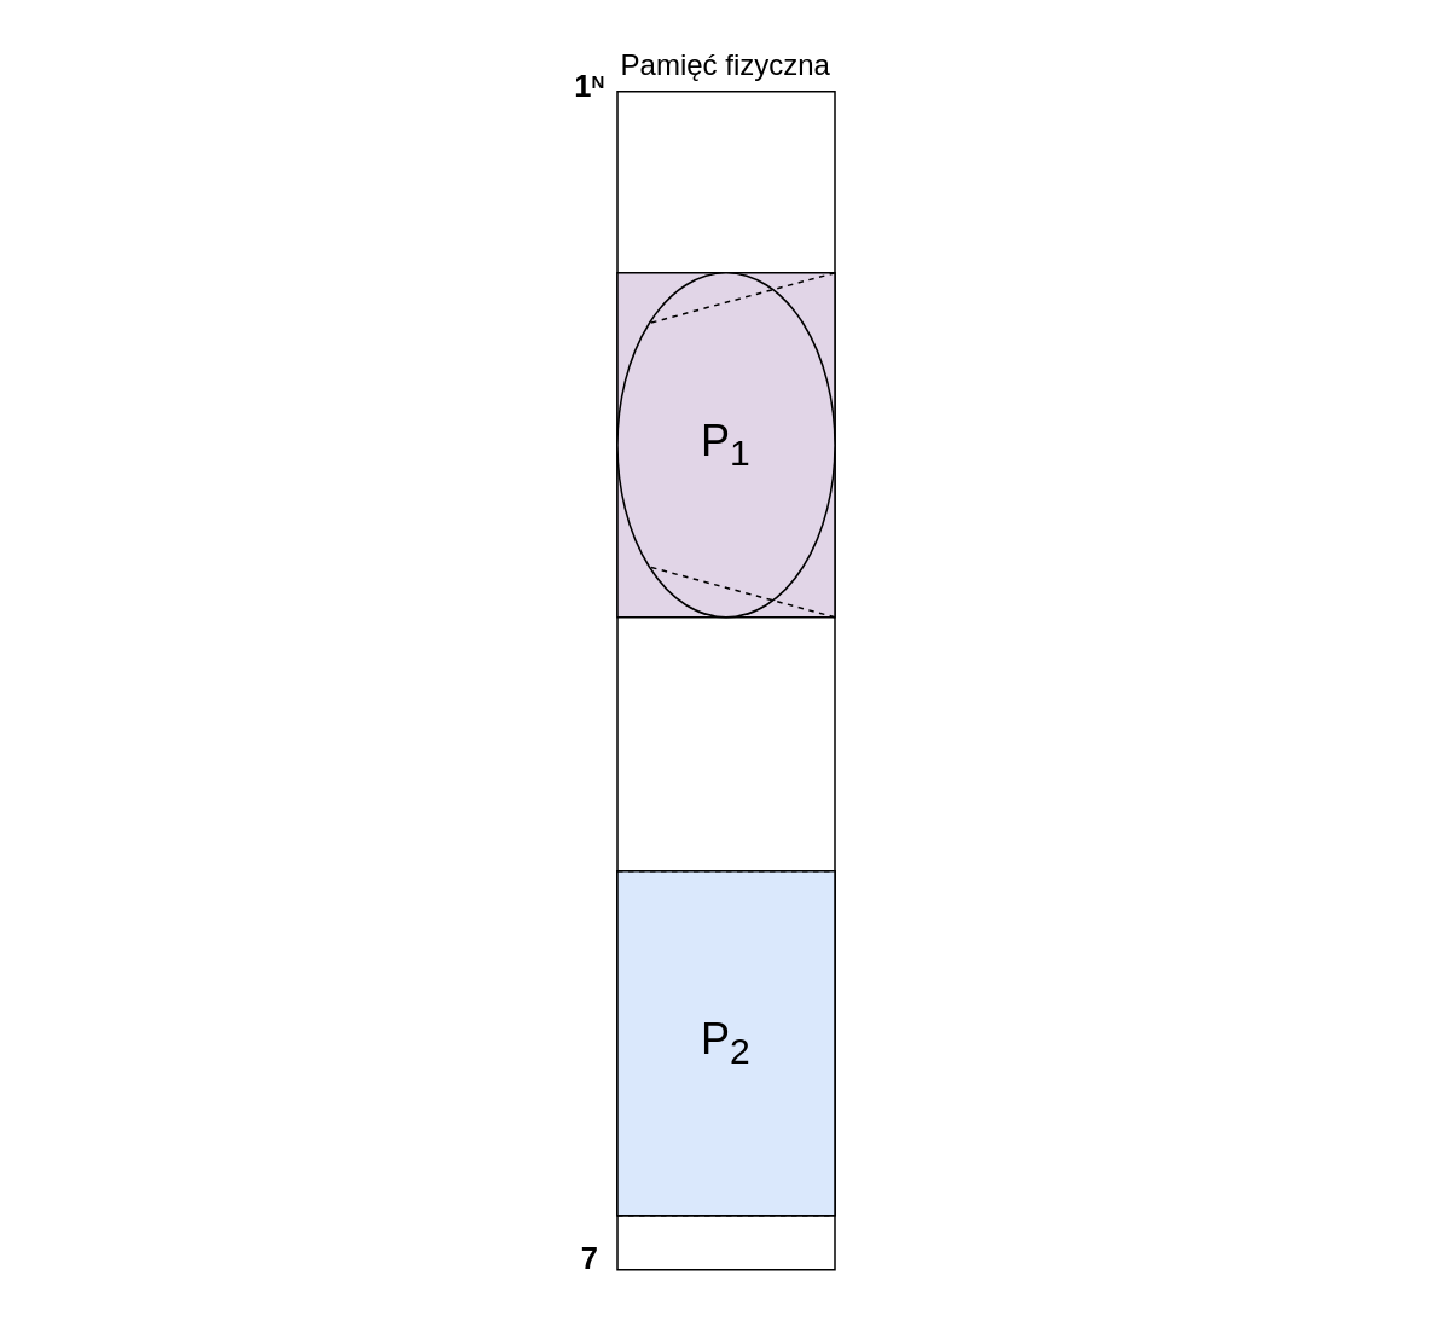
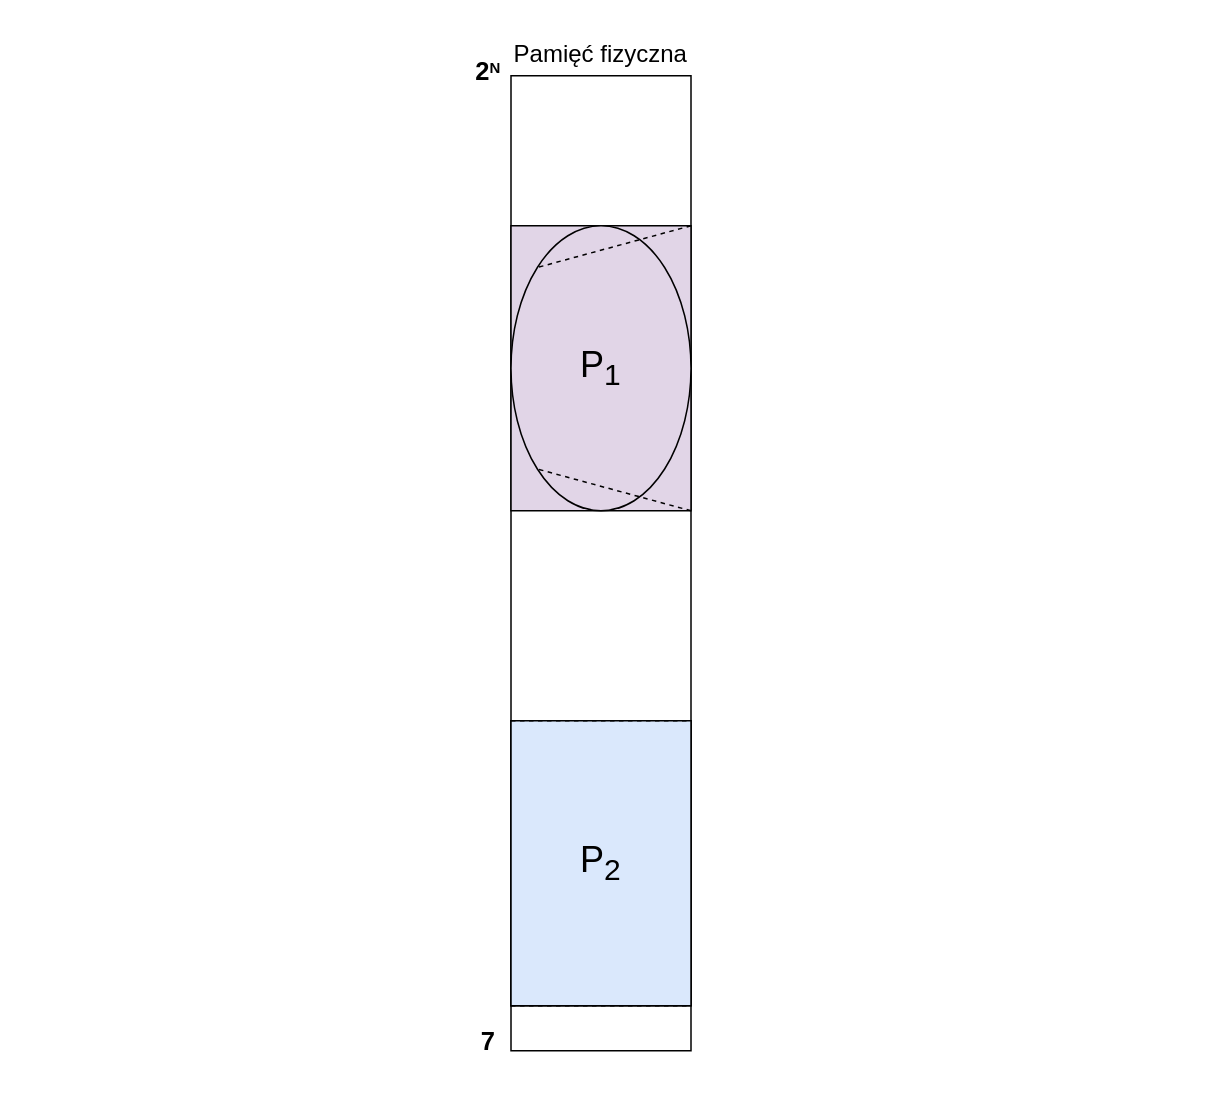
- <mxCell id="14" value="&lt;font style=&quot;font-size: 17px;&quot;&gt;&lt;b style=&quot;font-size: 17px;&quot;&gt;1&lt;/b&gt;&lt;/font&gt;&lt;font size=&quot;1&quot;&gt;&lt;b&gt;&lt;sup style=&quot;font-size: 10px;&quot;&gt;N&lt;/sup&gt;&lt;/b&gt;&lt;/font&gt;" style="text;html=1;align=center;verticalAlign=middle;whiteSpace=wrap;rounded=0;fontSize=17;" parent="1" vertex="1"><mxGeometry x="295" y="33" width="60" height="30" as="geometry" /></mxCell>
+ <mxCell id="14" value="&lt;font style=&quot;font-size: 17px;&quot;&gt;&lt;b style=&quot;font-size: 17px;&quot;&gt;2&lt;/b&gt;&lt;/font&gt;&lt;font size=&quot;1&quot;&gt;&lt;b&gt;&lt;sup style=&quot;font-size: 10px;&quot;&gt;N&lt;/sup&gt;&lt;/b&gt;&lt;/font&gt;" style="text;html=1;align=center;verticalAlign=middle;whiteSpace=wrap;rounded=0;fontSize=17;" parent="1" vertex="1"><mxGeometry x="295" y="33" width="60" height="30" as="geometry" /></mxCell>
